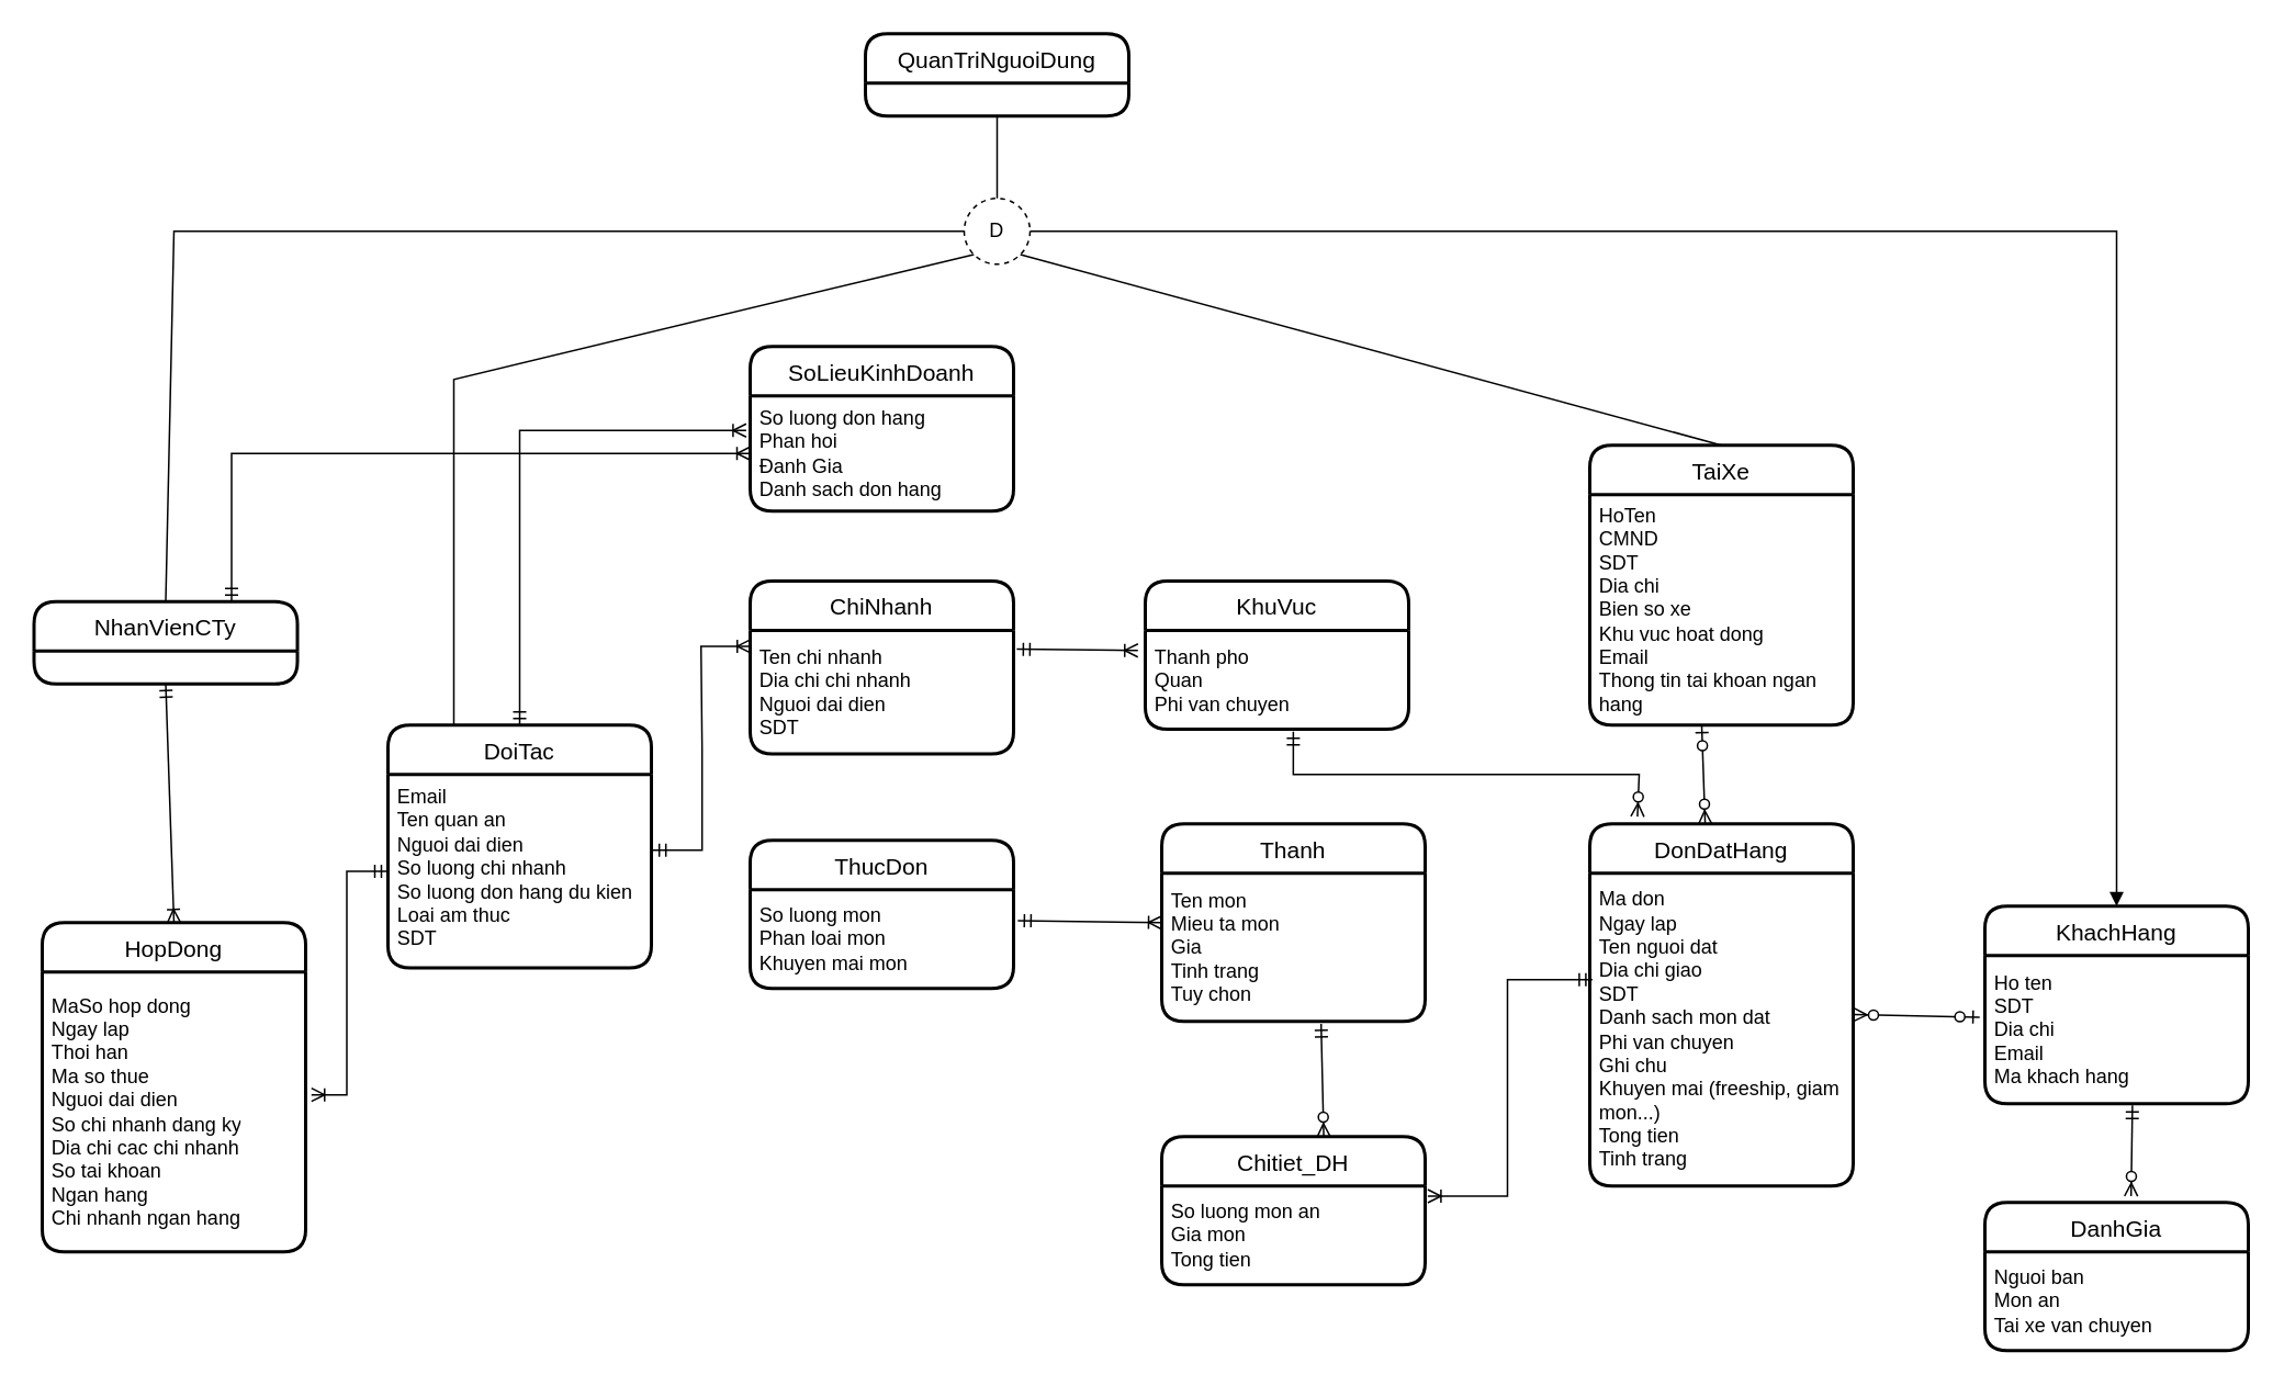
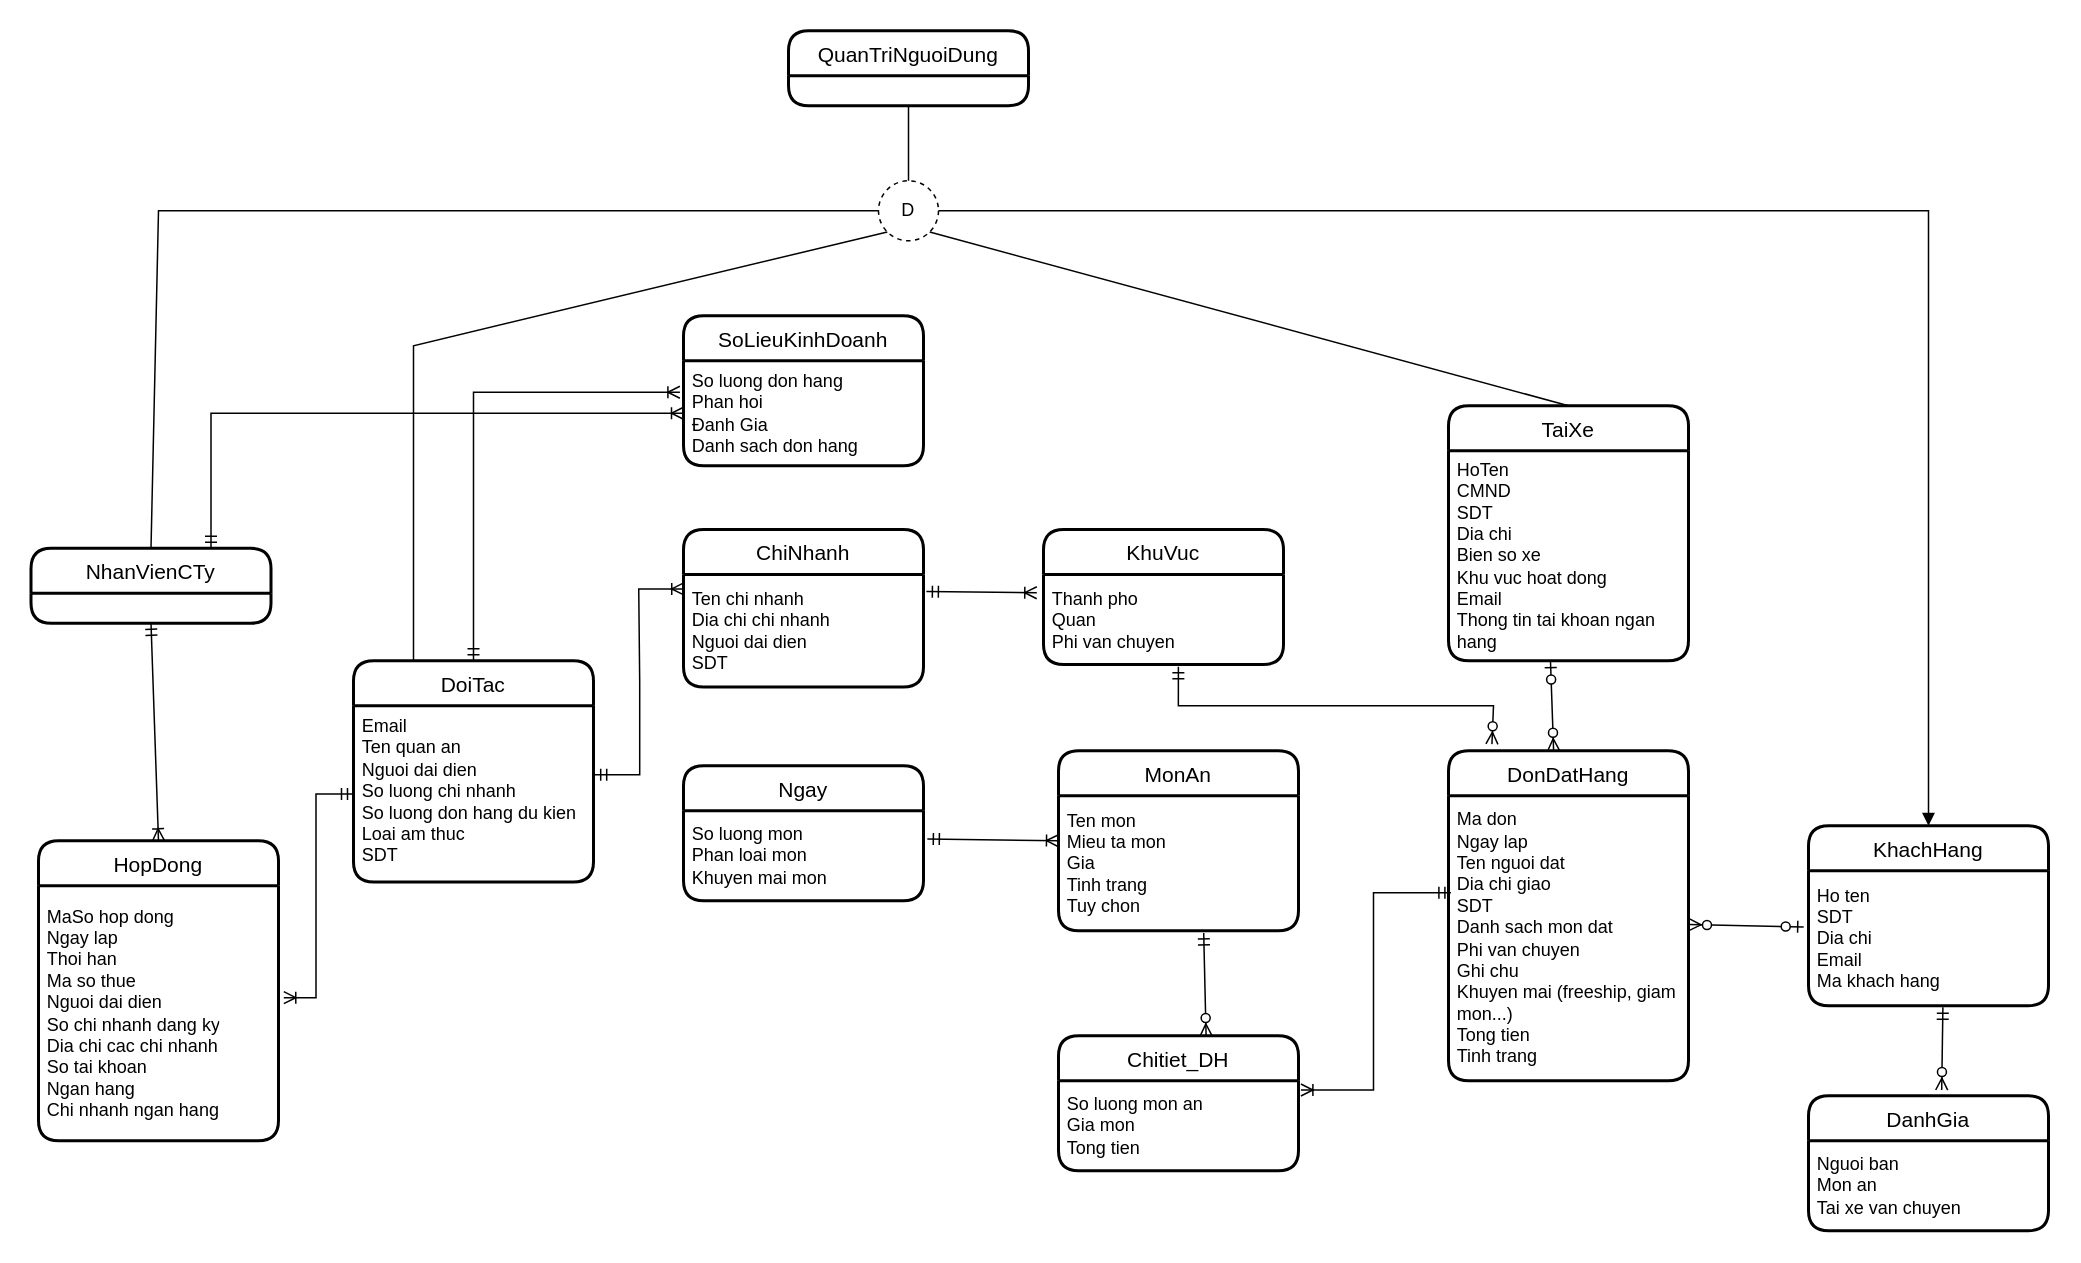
- <mxCell id="17" value="Thanh" style="swimlane;childLayout=stackLayout;horizontal=1;startSize=30;horizontalStack=0;rounded=1;fontSize=14;fontStyle=0;strokeWidth=2;resizeParent=0;resizeLast=1;shadow=0;dashed=0;align=center;" vertex="1" parent="1"><mxGeometry x="705" y="500" width="160" height="120" as="geometry" /></mxCell>
+ <mxCell id="17" value="MonAn" style="swimlane;childLayout=stackLayout;horizontal=1;startSize=30;horizontalStack=0;rounded=1;fontSize=14;fontStyle=0;strokeWidth=2;resizeParent=0;resizeLast=1;shadow=0;dashed=0;align=center;" vertex="1" parent="1"><mxGeometry x="705" y="500" width="160" height="120" as="geometry" /></mxCell>
- <mxCell id="14" value="ThucDon" style="swimlane;childLayout=stackLayout;horizontal=1;startSize=30;horizontalStack=0;rounded=1;fontSize=14;fontStyle=0;strokeWidth=2;resizeParent=0;resizeLast=1;shadow=0;dashed=0;align=center;" vertex="1" parent="1"><mxGeometry x="455" y="510" width="160" height="90" as="geometry" /></mxCell>
+ <mxCell id="14" value="Ngay" style="swimlane;childLayout=stackLayout;horizontal=1;startSize=30;horizontalStack=0;rounded=1;fontSize=14;fontStyle=0;strokeWidth=2;resizeParent=0;resizeLast=1;shadow=0;dashed=0;align=center;" vertex="1" parent="1"><mxGeometry x="455" y="510" width="160" height="90" as="geometry" /></mxCell>
